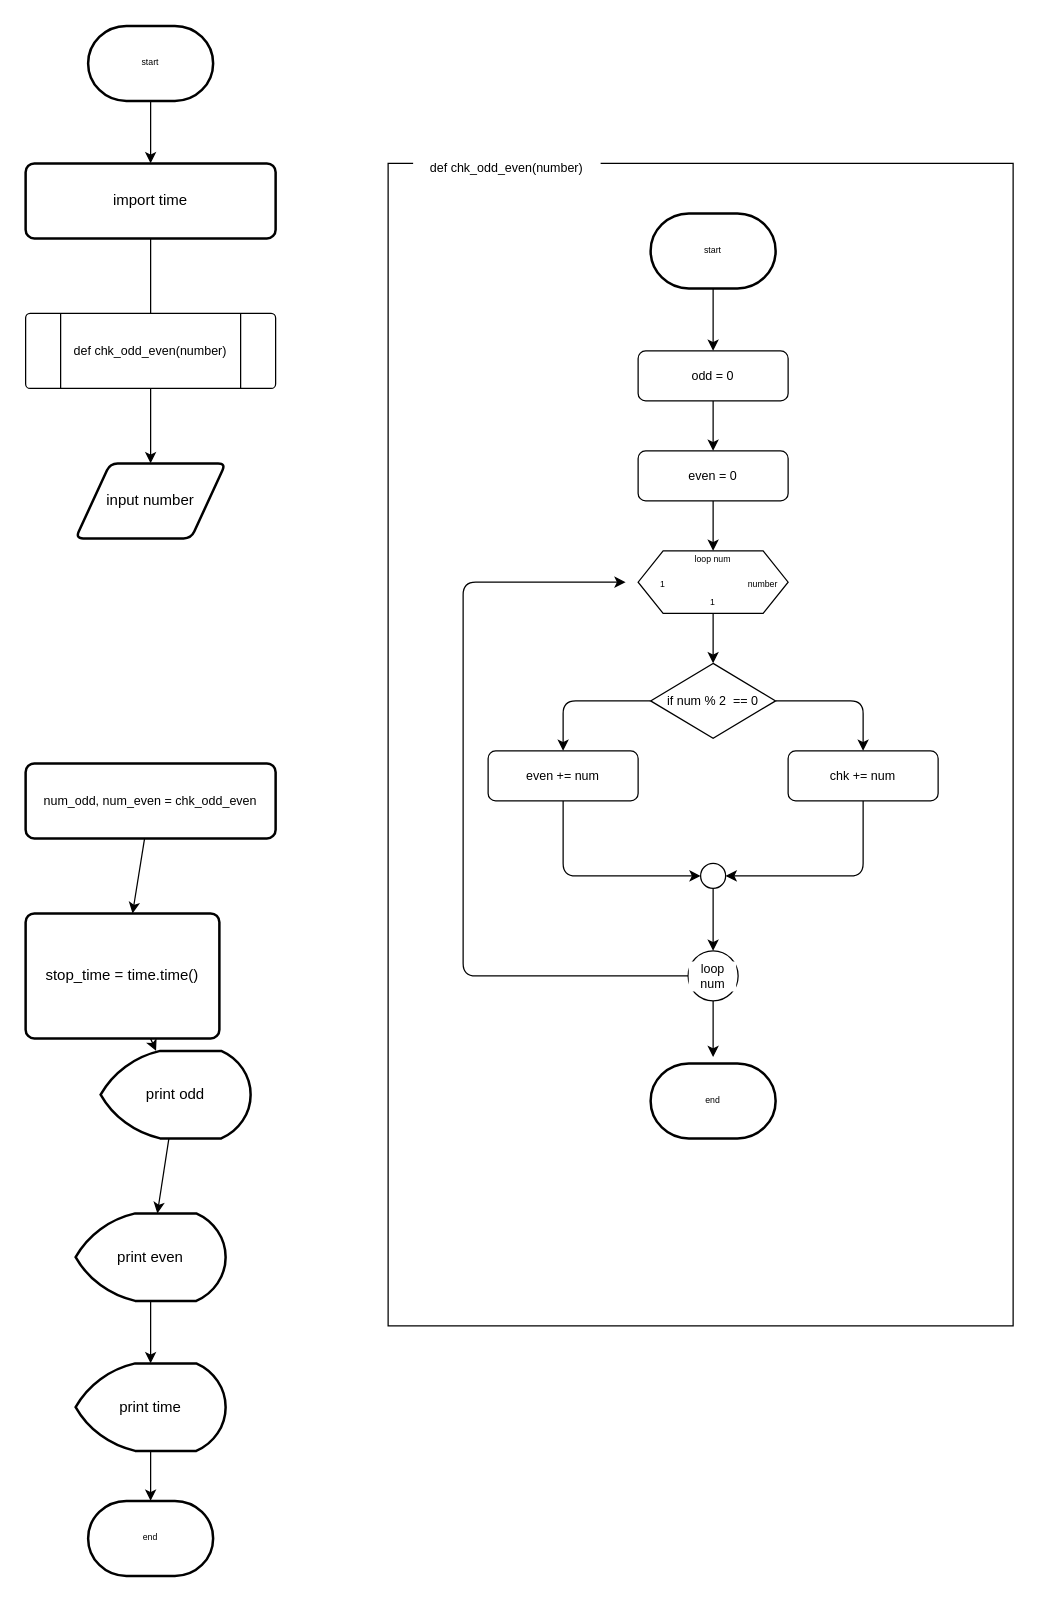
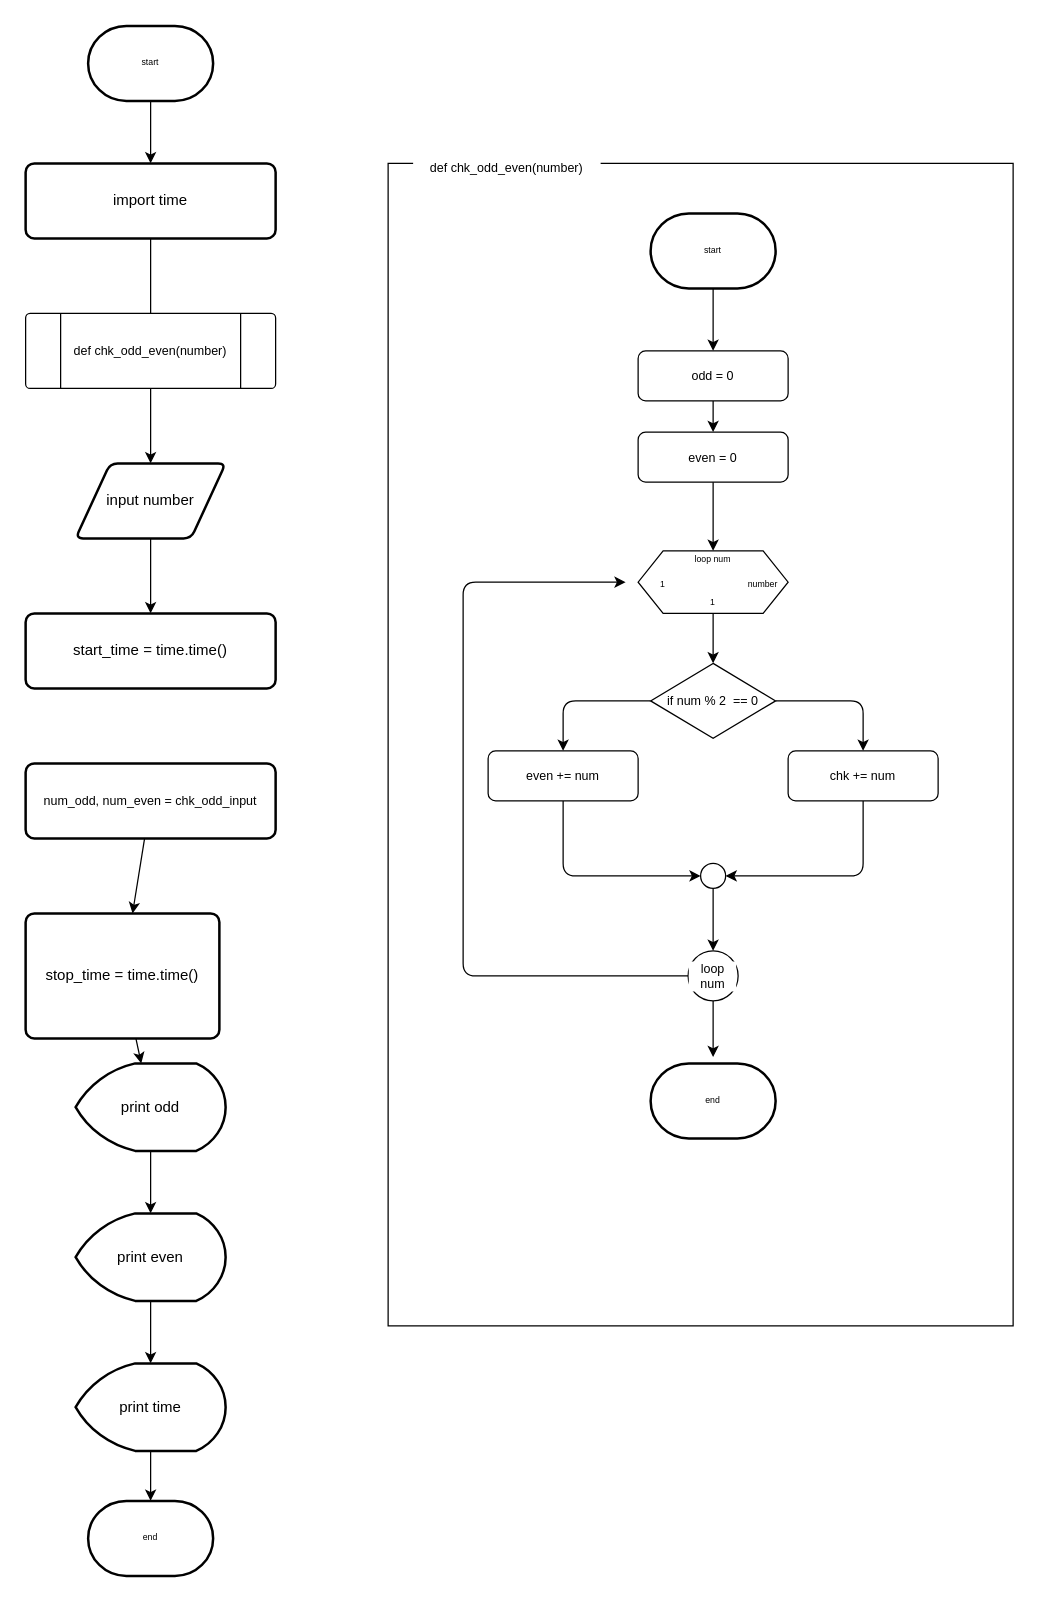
- <mxCell id="28" value="even = 0" style="rounded=1;whiteSpace=wrap;html=1;labelBackgroundColor=default;labelBorderColor=none;fontSize=10;fillColor=none;" vertex="1" parent="1"><mxGeometry x="510" y="360" width="120" height="40" as="geometry" /></mxCell>
+ <mxCell id="28" value="even = 0" style="rounded=1;whiteSpace=wrap;html=1;labelBackgroundColor=default;labelBorderColor=none;fontSize=10;fillColor=none;" vertex="1" parent="1"><mxGeometry x="510" y="345" width="120" height="40" as="geometry" /></mxCell>
+ <mxCell id="8" value="" style="edgeStyle=none;html=1;fontSize=10;" edge="1" parent="1" source="9" target="10"><mxGeometry relative="1" as="geometry" /></mxCell>
+ <mxCell id="10" value="start_time = time.time()" style="rounded=1;whiteSpace=wrap;html=1;absoluteArcSize=1;arcSize=14;strokeWidth=2;" vertex="1" parent="1"><mxGeometry x="20" y="490" width="200" height="60" as="geometry" /></mxCell>
- <mxCell id="12" value="num_odd, num_even = chk_odd_even" style="rounded=1;whiteSpace=wrap;html=1;absoluteArcSize=1;arcSize=14;strokeWidth=2;fontSize=10;" vertex="1" parent="1"><mxGeometry x="20" y="610" width="200" height="60" as="geometry" /></mxCell>
+ <mxCell id="12" value="num_odd, num_even = chk_odd_input" style="rounded=1;whiteSpace=wrap;html=1;absoluteArcSize=1;arcSize=14;strokeWidth=2;fontSize=10;" vertex="1" parent="1"><mxGeometry x="20" y="610" width="200" height="60" as="geometry" /></mxCell>
- <mxCell id="16" value="print odd" style="strokeWidth=2;html=1;shape=mxgraph.flowchart.display;whiteSpace=wrap;" vertex="1" parent="1"><mxGeometry x="80" y="840" width="120" height="70" as="geometry" /></mxCell>
+ <mxCell id="16" value="print odd" style="strokeWidth=2;html=1;shape=mxgraph.flowchart.display;whiteSpace=wrap;" vertex="1" parent="1"><mxGeometry x="60" y="850" width="120" height="70" as="geometry" /></mxCell>
